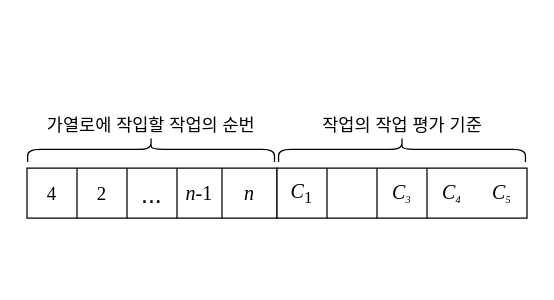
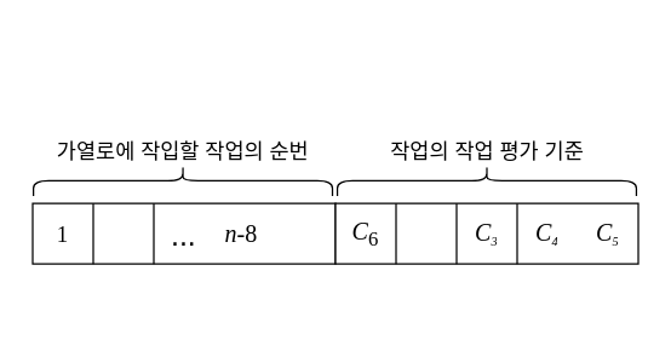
- <mxCell id="4" value="&lt;font style=&quot;font-size: 15px&quot; face=&quot;Times New Roman&quot;&gt;4&lt;/font&gt;" style="shape=partialRectangle;html=1;whiteSpace=wrap;connectable=0;fillColor=none;top=0;left=0;bottom=0;right=0;overflow=hidden;pointerEvents=1;" vertex="1" parent="3"><mxGeometry width="40" height="40" as="geometry"><mxRectangle width="40" height="40" as="alternateBounds" /></mxGeometry></mxCell>
+ <mxCell id="4" value="&lt;font style=&quot;font-size: 15px&quot; face=&quot;Times New Roman&quot;&gt;1&lt;/font&gt;" style="shape=partialRectangle;html=1;whiteSpace=wrap;connectable=0;fillColor=none;top=0;left=0;bottom=0;right=0;overflow=hidden;pointerEvents=1;" vertex="1" parent="3"><mxGeometry width="40" height="40" as="geometry"><mxRectangle width="40" height="40" as="alternateBounds" /></mxGeometry></mxCell>
- <mxCell id="5" value="&lt;font size=&quot;1&quot; face=&quot;Times New Roman&quot;&gt;&lt;span style=&quot;font-weight: normal ; font-size: 15px&quot;&gt;2&lt;/span&gt;&lt;/font&gt;" style="shape=partialRectangle;html=1;whiteSpace=wrap;connectable=0;fillColor=none;top=0;left=0;bottom=0;right=0;overflow=hidden;pointerEvents=1;fontStyle=1" vertex="1" parent="3"><mxGeometry x="40" width="40" height="40" as="geometry"><mxRectangle width="40" height="40" as="alternateBounds" /></mxGeometry></mxCell>
- <mxCell id="7" value="&lt;font face=&quot;Times New Roman&quot; style=&quot;font-size: 16px&quot;&gt;&lt;span&gt;&lt;i&gt;n-&lt;/i&gt;1&lt;/span&gt;&lt;/font&gt;" style="shape=partialRectangle;html=1;whiteSpace=wrap;connectable=0;fillColor=none;top=0;left=0;bottom=0;right=0;overflow=hidden;pointerEvents=1;" vertex="1" parent="3"><mxGeometry x="120" width="36" height="40" as="geometry"><mxRectangle width="36" height="40" as="alternateBounds" /></mxGeometry></mxCell>
+ <mxCell id="7" value="&lt;font face=&quot;Times New Roman&quot; style=&quot;font-size: 16px&quot;&gt;&lt;span&gt;&lt;i&gt;n-&lt;/i&gt;8&lt;/span&gt;&lt;/font&gt;" style="shape=partialRectangle;html=1;whiteSpace=wrap;connectable=0;fillColor=none;top=0;left=0;bottom=0;right=0;overflow=hidden;pointerEvents=1;" vertex="1" parent="3"><mxGeometry x="120" width="36" height="40" as="geometry"><mxRectangle width="36" height="40" as="alternateBounds" /></mxGeometry></mxCell>
- <mxCell id="8" value="&lt;font style=&quot;font-size: 16px&quot; face=&quot;Times New Roman&quot;&gt;&lt;i&gt;n&lt;/i&gt;&lt;/font&gt;" style="shape=partialRectangle;html=1;whiteSpace=wrap;connectable=0;fillColor=none;top=0;left=0;bottom=0;right=0;overflow=hidden;pointerEvents=1;" vertex="1" parent="3"><mxGeometry x="156" width="44" height="40" as="geometry"><mxRectangle width="44" height="40" as="alternateBounds" /></mxGeometry></mxCell>
- <mxCell id="11" value="&lt;font face=&quot;Times New Roman&quot; style=&quot;font-size: 16px&quot;&gt;&lt;i&gt;C&lt;/i&gt;&lt;sub&gt;1&lt;/sub&gt;&lt;/font&gt;" style="shape=partialRectangle;html=1;whiteSpace=wrap;connectable=0;fillColor=none;top=0;left=0;bottom=0;right=0;overflow=hidden;pointerEvents=1;" vertex="1" parent="10"><mxGeometry width="40" height="40" as="geometry"><mxRectangle width="40" height="40" as="alternateBounds" /></mxGeometry></mxCell>
+ <mxCell id="11" value="&lt;font face=&quot;Times New Roman&quot; style=&quot;font-size: 16px&quot;&gt;&lt;i&gt;C&lt;/i&gt;&lt;sub&gt;6&lt;/sub&gt;&lt;/font&gt;" style="shape=partialRectangle;html=1;whiteSpace=wrap;connectable=0;fillColor=none;top=0;left=0;bottom=0;right=0;overflow=hidden;pointerEvents=1;" vertex="1" parent="10"><mxGeometry width="40" height="40" as="geometry"><mxRectangle width="40" height="40" as="alternateBounds" /></mxGeometry></mxCell>
